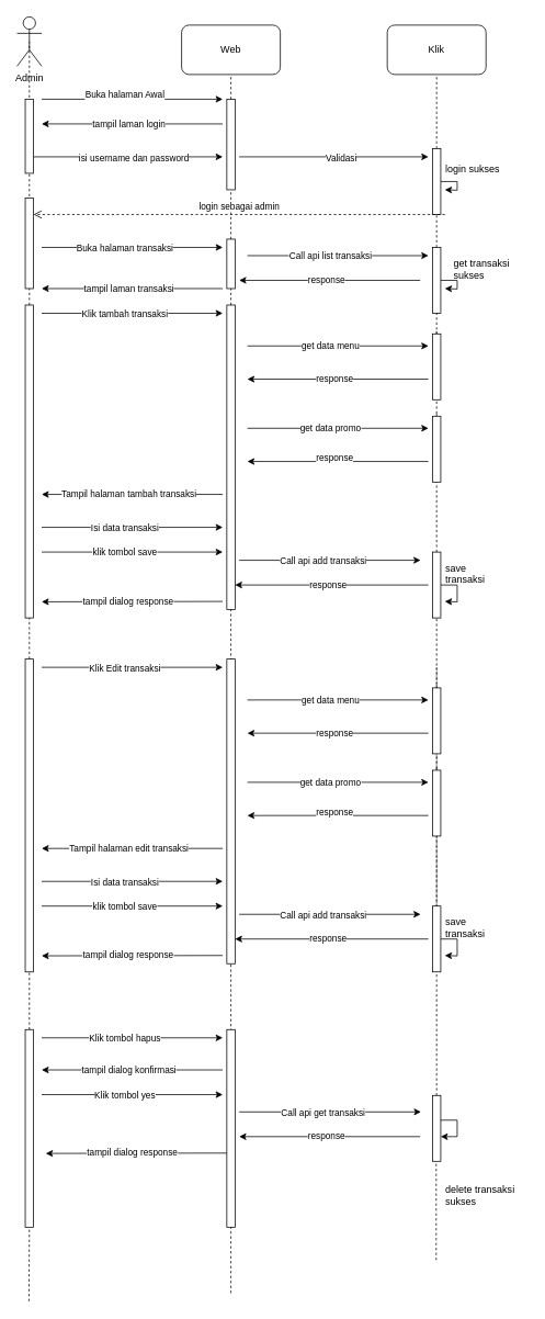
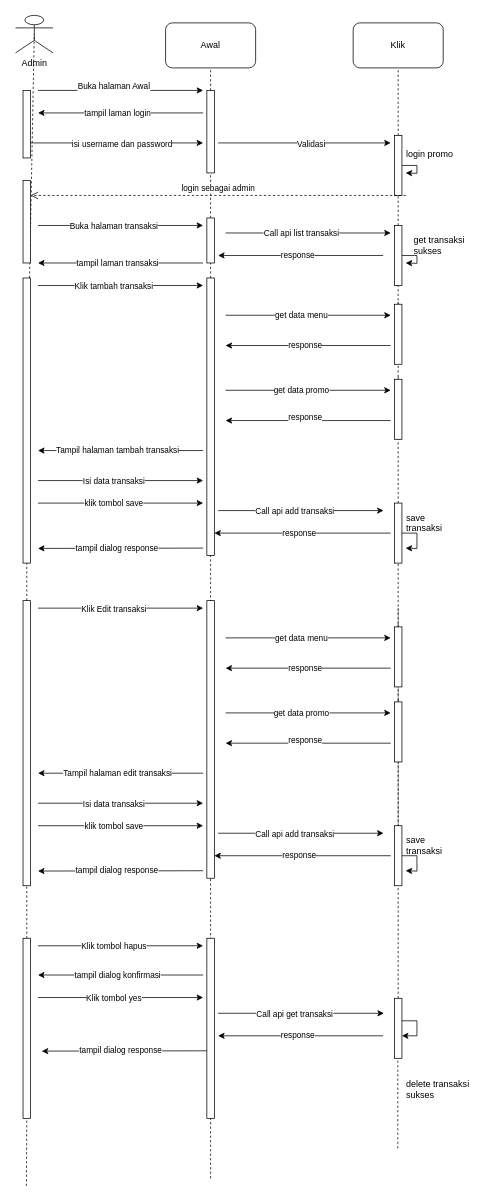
- <mxCell id="2" value="&lt;div&gt;Admin&lt;/div&gt;&lt;div&gt;&lt;br&gt;&lt;/div&gt;" style="shape=umlActor;verticalLabelPosition=bottom;verticalAlign=top;html=1;outlineConnect=0;" parent="1" vertex="1"><mxGeometry x="20" width="30" height="60" as="geometry" y="20" /></mxCell>
+ <mxCell id="2" value="&lt;div&gt;Admin&lt;/div&gt;&lt;div&gt;&lt;br&gt;&lt;/div&gt;" style="shape=umlActor;verticalLabelPosition=bottom;verticalAlign=top;html=1;outlineConnect=0;" parent="1" vertex="1"><mxGeometry x="20" y="20" width="50" height="50" as="geometry" /></mxCell>
- <mxCell id="7" value="Web" style="rounded=1;whiteSpace=wrap;html=1;" parent="1" vertex="1"><mxGeometry x="220" y="30" width="120" height="60" as="geometry" /></mxCell>
+ <mxCell id="7" value="Awal" style="rounded=1;whiteSpace=wrap;html=1;" parent="1" vertex="1"><mxGeometry x="220" y="30" width="120" height="60" as="geometry" /></mxCell>
- <mxCell id="23" value="login sukses" style="text;strokeColor=none;fillColor=none;align=left;verticalAlign=middle;spacingLeft=4;spacingRight=4;overflow=hidden;points=[[0,0.5],[1,0.5]];portConstraint=eastwest;rotatable=0;whiteSpace=wrap;html=1;" parent="1" vertex="1"><mxGeometry x="535" y="190" width="80" height="30" as="geometry" /></mxCell>
+ <mxCell id="23" value="login promo" style="text;strokeColor=none;fillColor=none;align=left;verticalAlign=middle;spacingLeft=4;spacingRight=4;overflow=hidden;points=[[0,0.5],[1,0.5]];portConstraint=eastwest;rotatable=0;whiteSpace=wrap;html=1;" parent="1" vertex="1"><mxGeometry x="535" y="190" width="80" height="30" as="geometry" /></mxCell>
